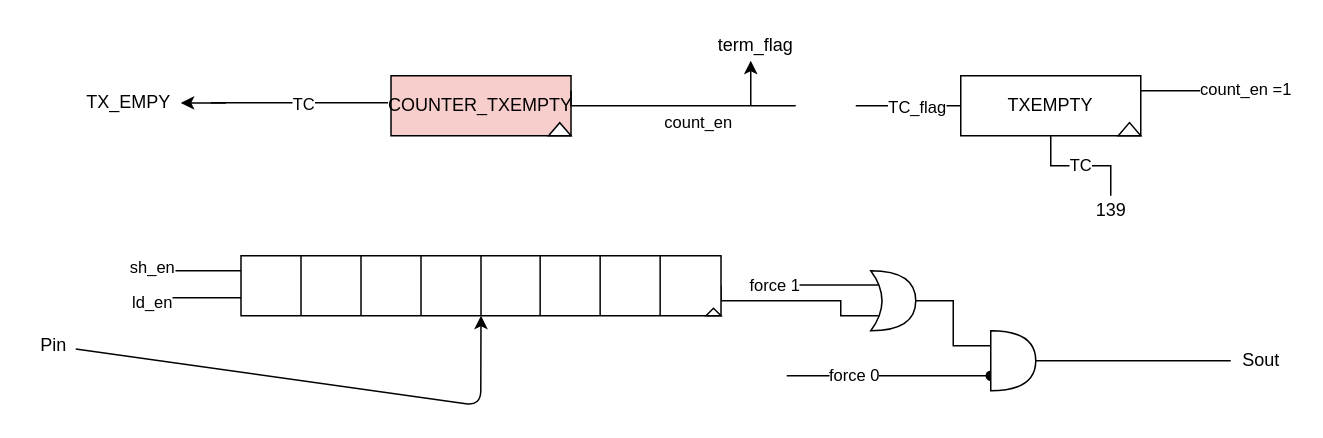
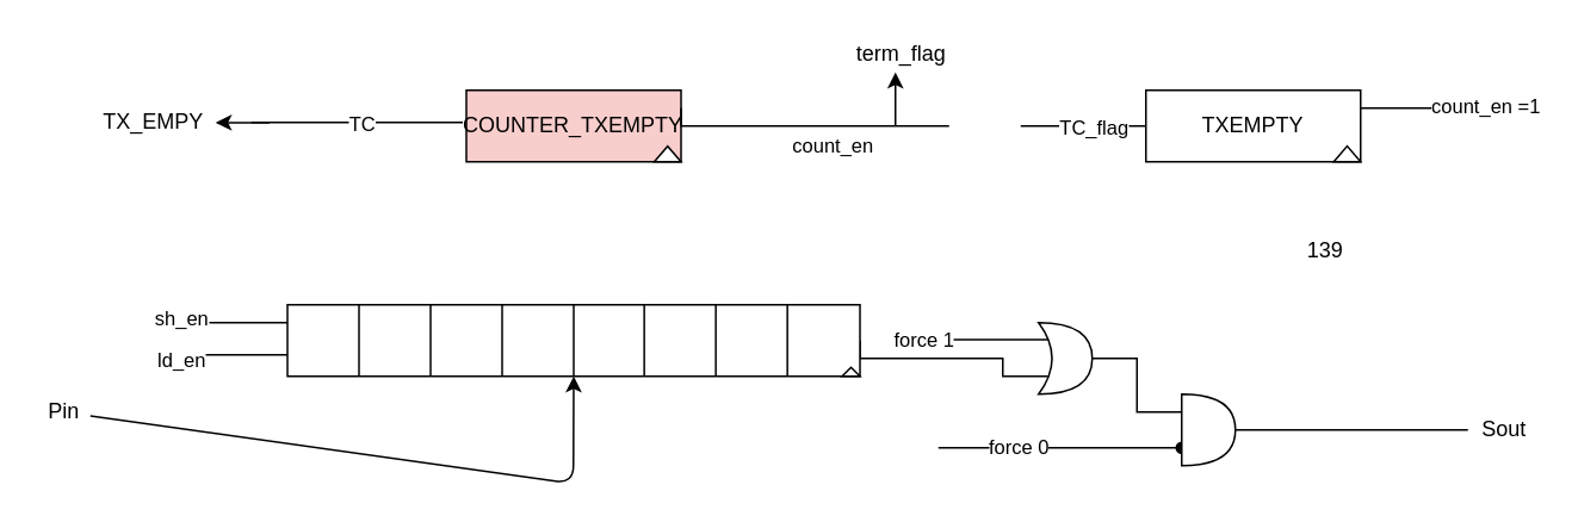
- <mxCell id="42" value="TC" style="edgeStyle=orthogonalEdgeStyle;rounded=0;orthogonalLoop=1;jettySize=auto;html=1;endArrow=none;endFill=0;" edge="1" parent="1" source="43" target="33"><mxGeometry relative="1" as="geometry" /></mxCell>
